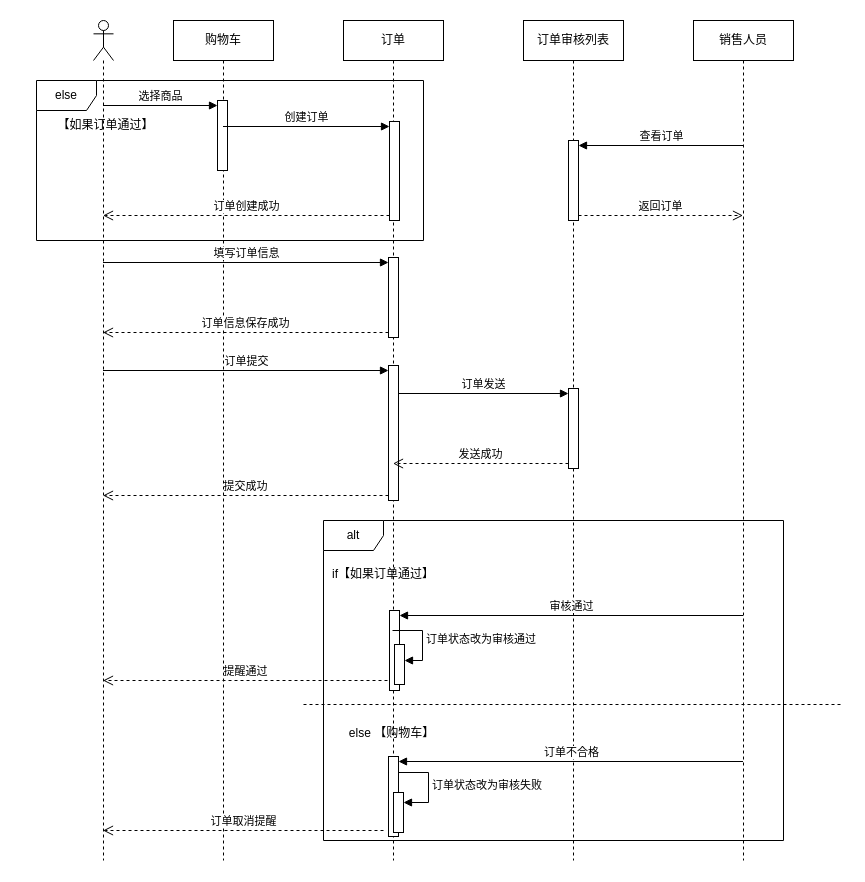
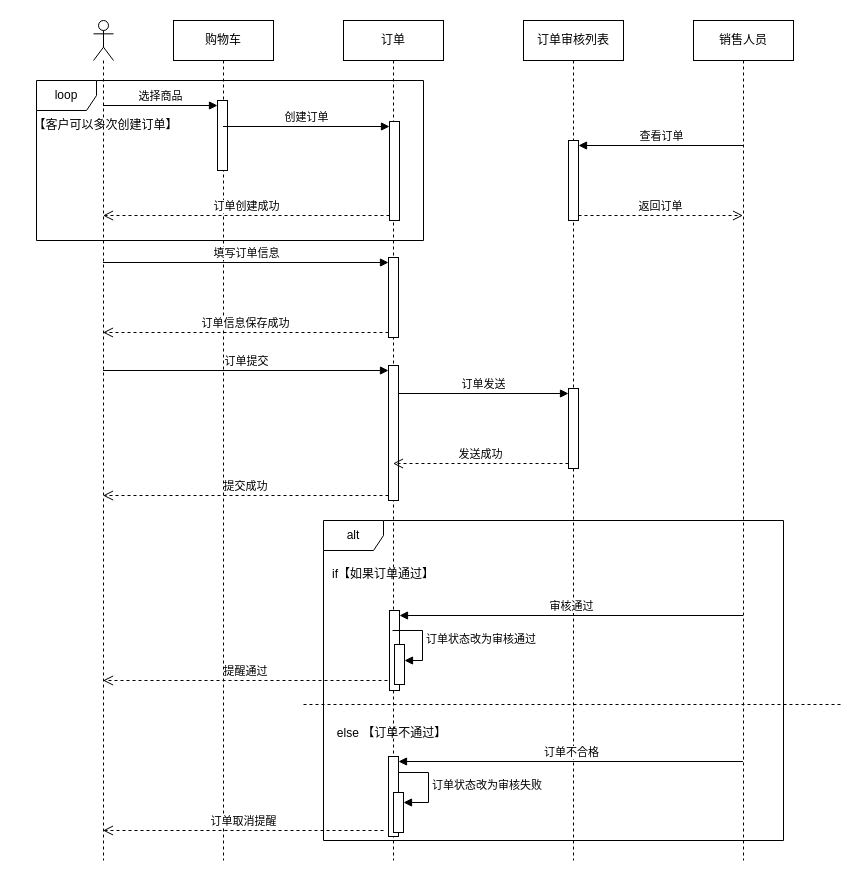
- <mxCell id="34" value="else" style="shape=umlFrame;whiteSpace=wrap;html=1;pointerEvents=0;" vertex="1" parent="1"><mxGeometry x="36" y="80" width="387" height="160" as="geometry" /></mxCell>
+ <mxCell id="34" value="loop" style="shape=umlFrame;whiteSpace=wrap;html=1;pointerEvents=0;" vertex="1" parent="1"><mxGeometry x="36" y="80" width="387" height="160" as="geometry" /></mxCell>
- <mxCell id="39" value="【如果订单通过】" style="text;html=1;align=center;verticalAlign=middle;resizable=0;points=[];autosize=1;strokeColor=none;fillColor=none;" vertex="1" parent="1"><mxGeometry x="20" y="110" width="170" height="30" as="geometry" /></mxCell>
+ <mxCell id="39" value="【客户可以多次创建订单】" style="text;html=1;align=center;verticalAlign=middle;resizable=0;points=[];autosize=1;strokeColor=none;fillColor=none;" vertex="1" parent="1"><mxGeometry x="20" y="110" width="170" height="30" as="geometry" /></mxCell>
- <mxCell id="30" value="else 【购物车】" style="text;html=1;align=center;verticalAlign=middle;resizable=0;points=[];autosize=1;strokeColor=none;fillColor=none;" vertex="1" parent="1"><mxGeometry x="326" y="718" width="130" height="30" as="geometry" /></mxCell>
+ <mxCell id="30" value="else 【订单不通过】" style="text;html=1;align=center;verticalAlign=middle;resizable=0;points=[];autosize=1;strokeColor=none;fillColor=none;" vertex="1" parent="1"><mxGeometry x="326" y="718" width="130" height="30" as="geometry" /></mxCell>
